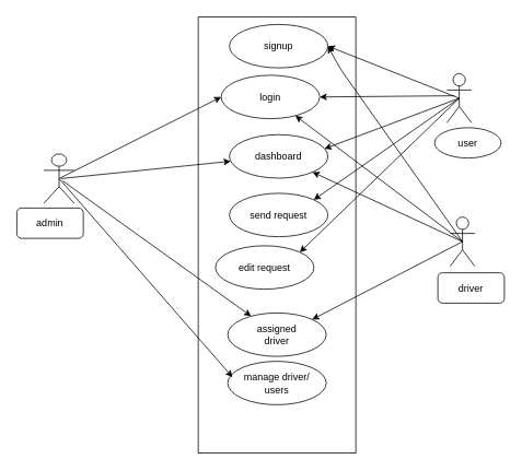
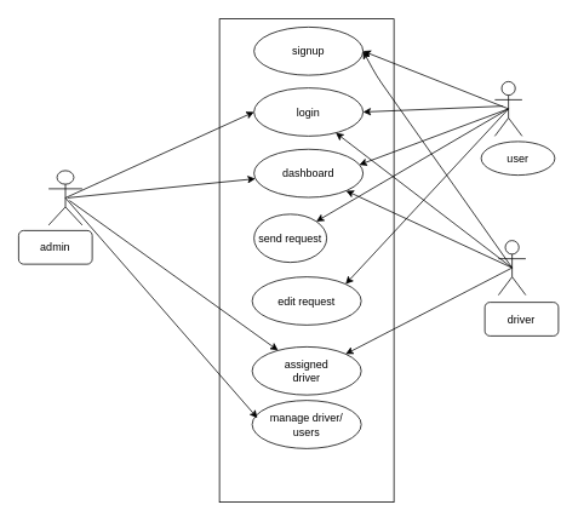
- <mxCell id="7" value="login" style="ellipse;whiteSpace=wrap;html=1;" vertex="1" parent="1"><mxGeometry x="269" y="91" width="120" height="53" as="geometry" /></mxCell>
+ <mxCell id="7" value="login" style="ellipse;whiteSpace=wrap;html=1;" vertex="1" parent="1"><mxGeometry x="279" y="96" width="120" height="53" as="geometry" /></mxCell>
- <mxCell id="5" value="send request" style="ellipse;whiteSpace=wrap;html=1;" vertex="1" parent="1"><mxGeometry x="279" y="235" width="120" height="53" as="geometry" /></mxCell>
+ <mxCell id="5" value="send request" style="ellipse;whiteSpace=wrap;html=1;" vertex="1" parent="1"><mxGeometry x="279" y="235" width="80" height="53" as="geometry" /></mxCell>
- <mxCell id="4" value="edit request" style="ellipse;whiteSpace=wrap;html=1;" vertex="1" parent="1"><mxGeometry x="262" y="299" width="120" height="53" as="geometry" /></mxCell>
+ <mxCell id="4" value="edit request" style="ellipse;whiteSpace=wrap;html=1;" vertex="1" parent="1"><mxGeometry x="277" y="304" width="120" height="53" as="geometry" /></mxCell>
